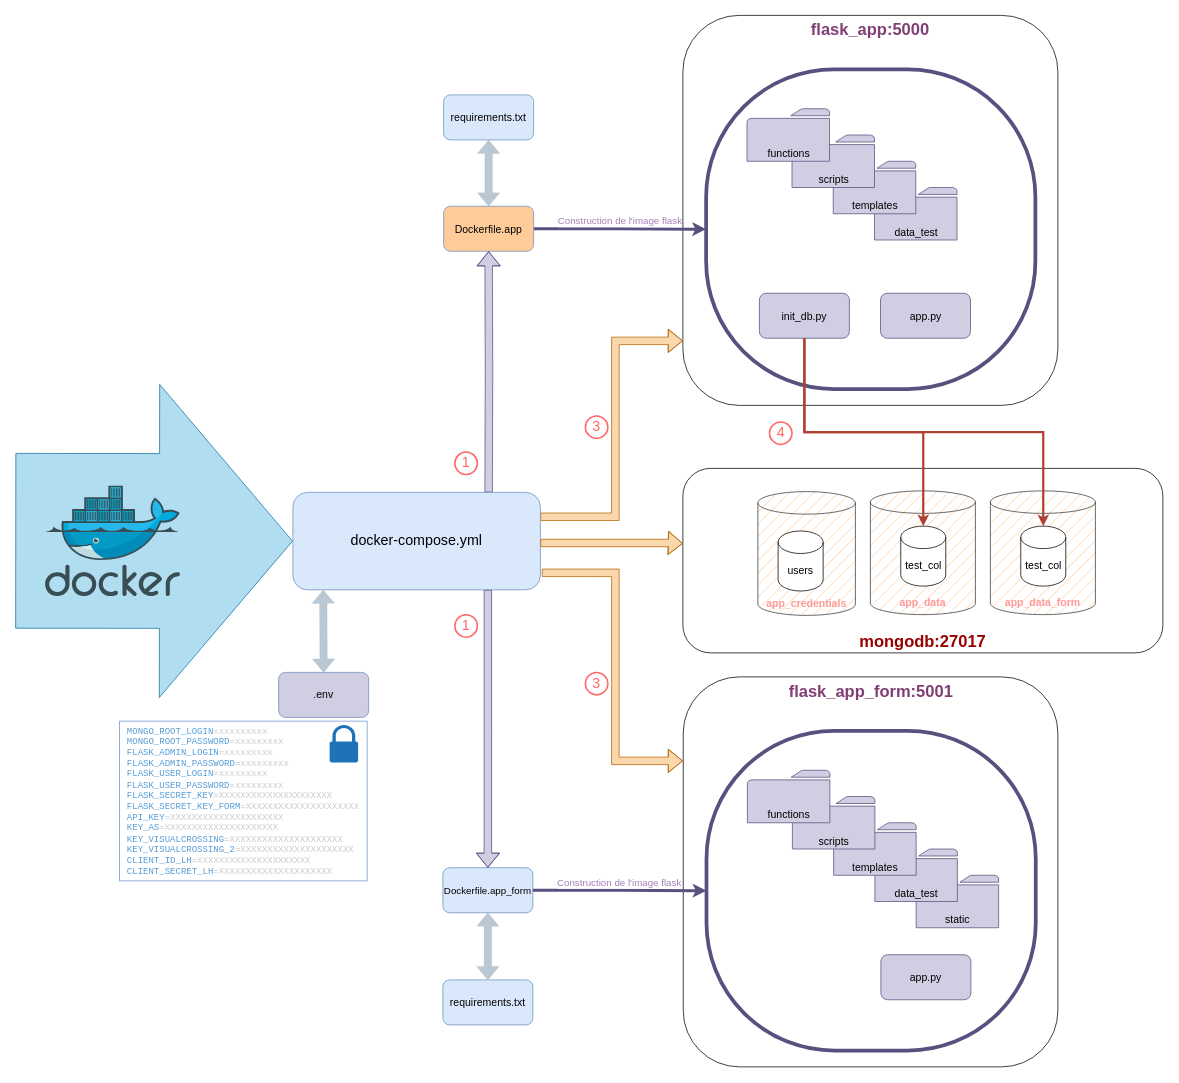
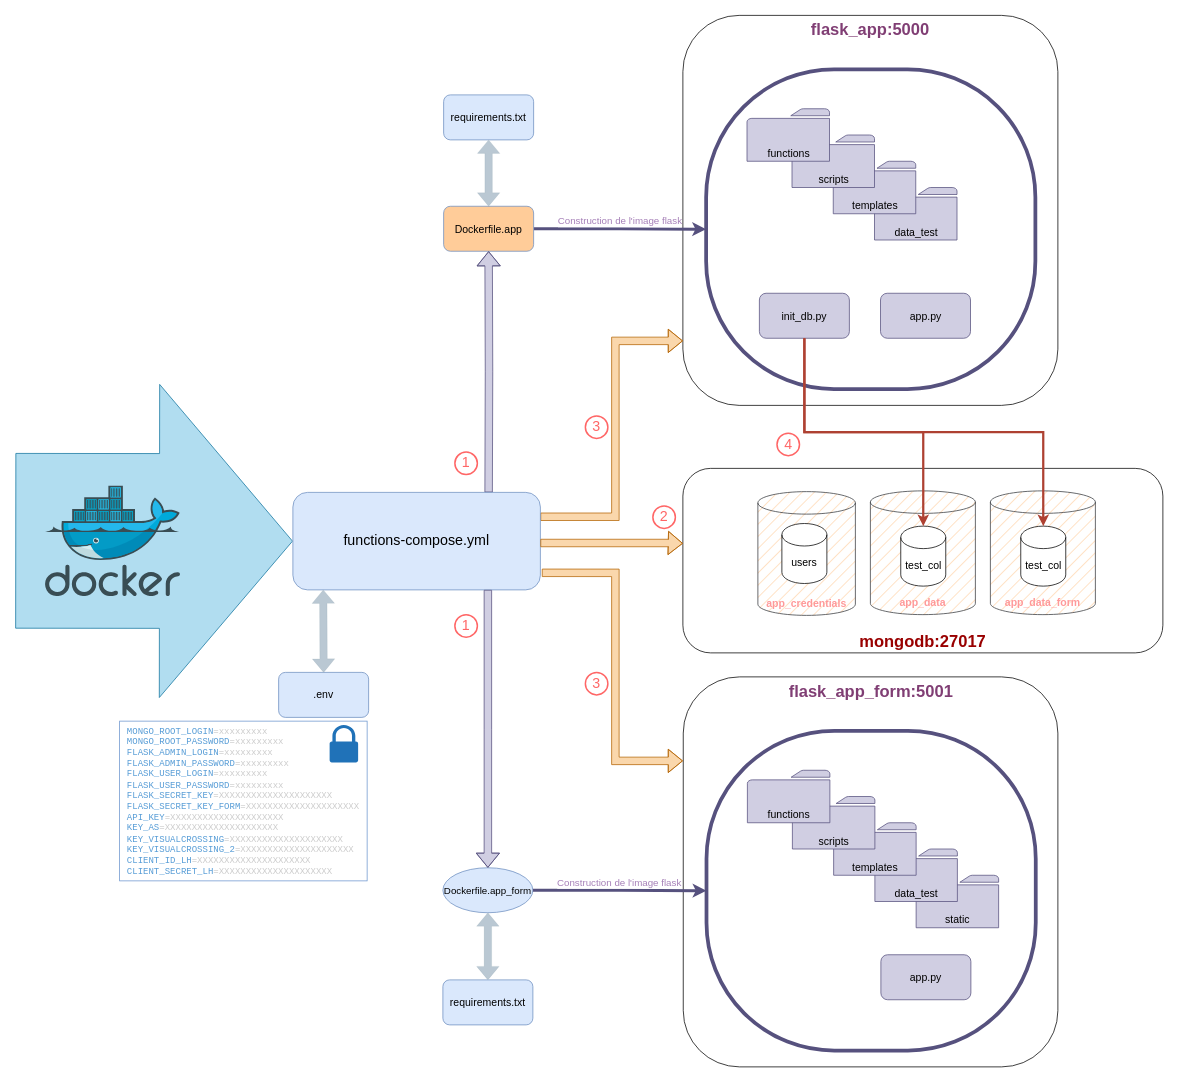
- <mxCell id="28" value="&lt;font style=&quot;font-size: 19px;&quot;&gt;4&lt;/font&gt;" style="ellipse;whiteSpace=wrap;html=1;aspect=fixed;fillColor=none;strokeWidth=2;strokeColor=#FF6666;fontColor=#FF6666;fontSize=19;" parent="1" vertex="1"><mxGeometry x="1025.5" y="562" width="30" height="30" as="geometry" /></mxCell>
+ <mxCell id="28" value="&lt;font style=&quot;font-size: 19px;&quot;&gt;4&lt;/font&gt;" style="ellipse;whiteSpace=wrap;html=1;aspect=fixed;fillColor=none;strokeWidth=2;strokeColor=#FF6666;fontColor=#FF6666;fontSize=19;" parent="1" vertex="1"><mxGeometry x="1035.5" y="577" width="30" height="30" as="geometry" /></mxCell>
+ <mxCell id="19" value="&lt;font style=&quot;font-size: 19px;&quot;&gt;2&lt;/font&gt;" style="ellipse;whiteSpace=wrap;html=1;aspect=fixed;fillColor=none;strokeWidth=2;strokeColor=#FF6666;fontColor=#FF6666;fontSize=19;" parent="1" vertex="1"><mxGeometry x="870" y="674" width="30" height="30" as="geometry" /></mxCell>
- <mxCell id="18" value="docker-compose.yml" style="rounded=1;whiteSpace=wrap;html=1;fillColor=#dae8fc;strokeColor=#6c8ebf;fontSize=19;" parent="1" vertex="1"><mxGeometry x="390" y="656" width="330" height="130" as="geometry" /></mxCell>
+ <mxCell id="18" value="functions-compose.yml" style="rounded=1;whiteSpace=wrap;html=1;fillColor=#dae8fc;strokeColor=#6c8ebf;fontSize=19;" parent="1" vertex="1"><mxGeometry x="390" y="656" width="330" height="130" as="geometry" /></mxCell>
- <mxCell id="9" value="users" style="shape=cylinder3;whiteSpace=wrap;html=1;boundedLbl=1;backgroundOutline=1;size=15;fontSize=14;" parent="1" vertex="1"><mxGeometry x="1037" y="707.5" width="60" height="80" as="geometry" /></mxCell>
+ <mxCell id="9" value="users" style="shape=cylinder3;whiteSpace=wrap;html=1;boundedLbl=1;backgroundOutline=1;size=15;fontSize=14;" parent="1" vertex="1"><mxGeometry x="1042" y="697.5" width="60" height="80" as="geometry" /></mxCell>
- <mxCell id="14" value=".env" style="rounded=1;whiteSpace=wrap;html=1;fillColor=#d0cee2;strokeColor=#6c8ebf;fontSize=14;" parent="1" vertex="1"><mxGeometry x="371" y="896" width="120" height="60" as="geometry" /></mxCell>
+ <mxCell id="14" value=".env" style="rounded=1;whiteSpace=wrap;html=1;fillColor=#dae8fc;strokeColor=#6c8ebf;fontSize=14;" parent="1" vertex="1"><mxGeometry x="371" y="896" width="120" height="60" as="geometry" /></mxCell>
- <mxCell id="40" value="&lt;font style=&quot;font-size: 13px;&quot;&gt;Dockerfile.app_form&lt;/font&gt;" style="rounded=1;whiteSpace=wrap;html=1;fillColor=#dae8fc;strokeColor=#6c8ebf;fontSize=14;" vertex="1" parent="1"><mxGeometry x="590" y="1156.5" width="120" height="60" as="geometry" /></mxCell>
+ <mxCell id="40" value="&lt;font style=&quot;font-size: 13px;&quot;&gt;Dockerfile.app_form&lt;/font&gt;" style="ellipse;whiteSpace=wrap;html=1;fillColor=#dae8fc;strokeColor=#6c8ebf;fontSize=14;" vertex="1" parent="1"><mxGeometry x="590" y="1156.5" width="120" height="60" as="geometry" /></mxCell>
